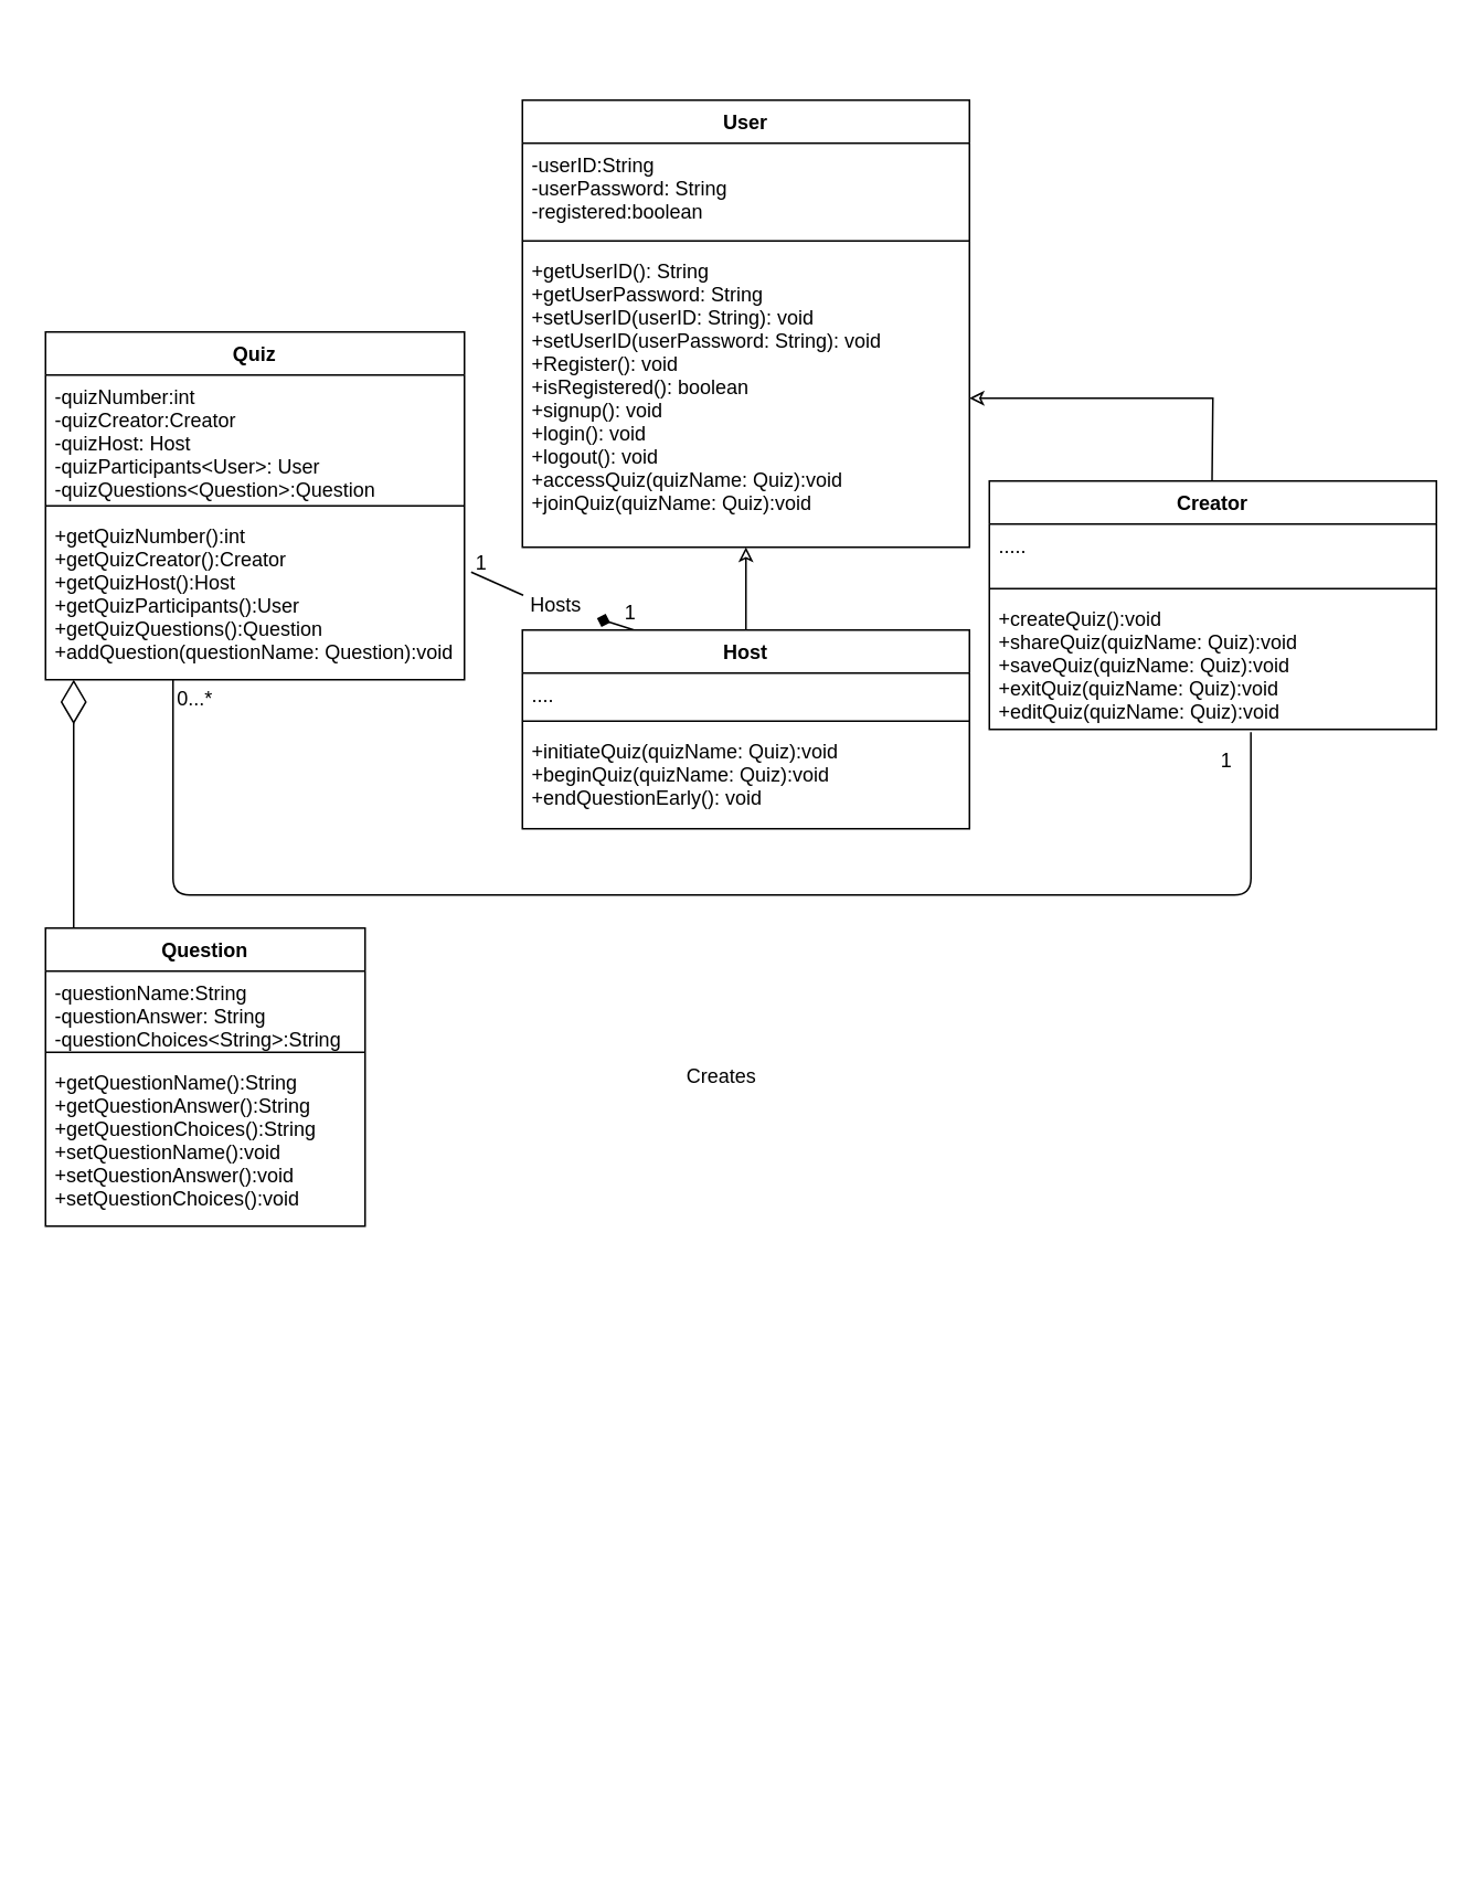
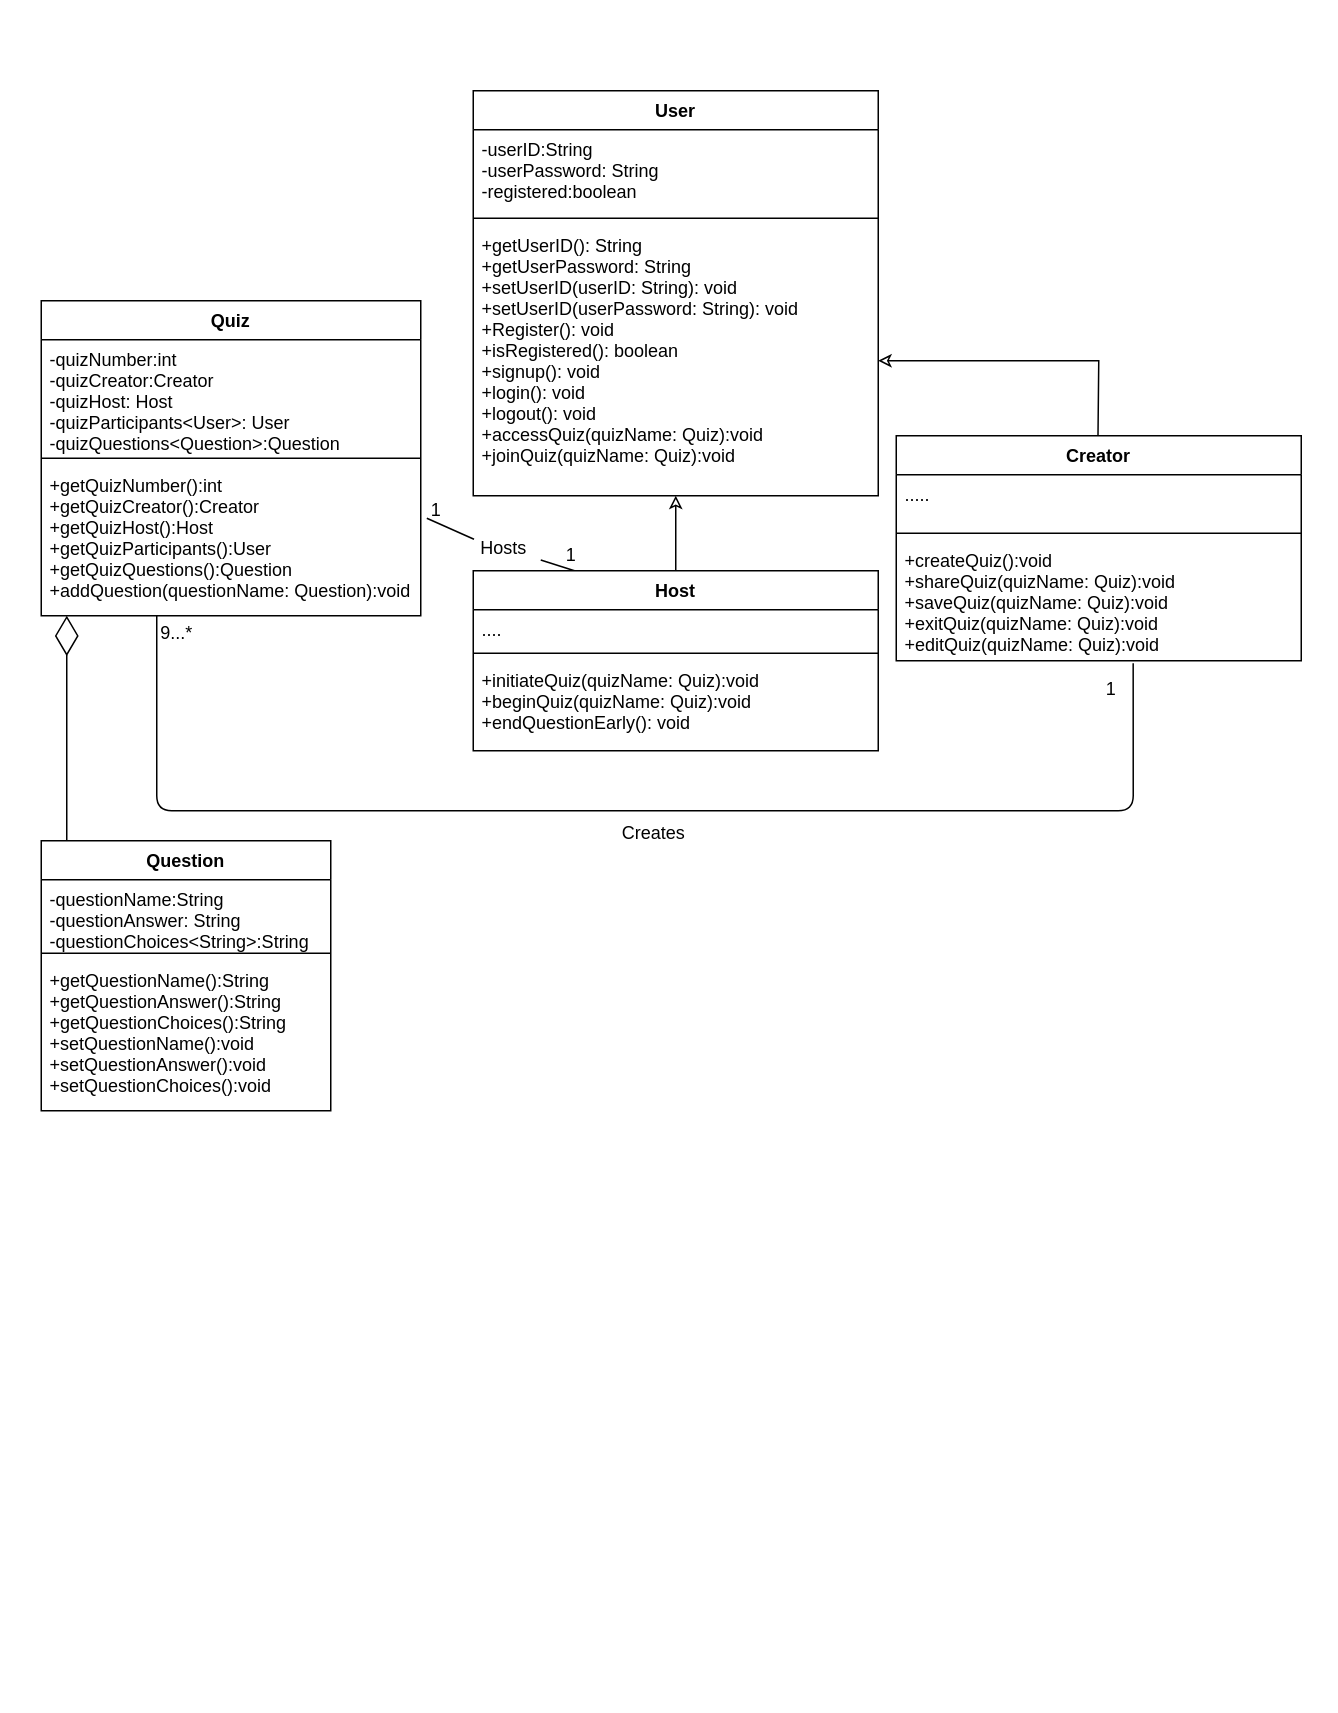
- <mxCell id="14" value="" style="endArrow=diamond;html=1;strokeColor=#000000;fillColor=#FFFFFF;exitX=0.25;exitY=0;exitDx=0;exitDy=0;" parent="1" source="25" target="13" edge="1"><mxGeometry width="50" height="50" relative="1" as="geometry"><mxPoint x="267" y="438" as="sourcePoint" /><mxPoint x="238" y="379" as="targetPoint" /></mxGeometry></mxCell>
+ <mxCell id="14" value="" style="endArrow=none;html=1;strokeColor=#000000;fillColor=#FFFFFF;exitX=0.25;exitY=0;exitDx=0;exitDy=0;" parent="1" source="25" target="13" edge="1"><mxGeometry width="50" height="50" relative="1" as="geometry"><mxPoint x="267" y="438" as="sourcePoint" /><mxPoint x="238" y="379" as="targetPoint" /></mxGeometry></mxCell>
- <mxCell id="16" value="0...*" style="text;html=1;align=center;verticalAlign=middle;resizable=0;points=[];autosize=1;" parent="1" vertex="1"><mxGeometry x="97" y="412" width="40" height="20" as="geometry" /></mxCell>
+ <mxCell id="16" value="9...*" style="text;html=1;align=center;verticalAlign=middle;resizable=0;points=[];autosize=1;" parent="1" vertex="1"><mxGeometry x="97" y="412" width="40" height="20" as="geometry" /></mxCell>
- <mxCell id="18" value="Creates" style="text;html=1;align=center;verticalAlign=middle;resizable=0;points=[];autosize=1;glass=0;fillColor=#ffffff;" parent="1" vertex="1"><mxGeometry x="405" y="640" width="60" height="20" as="geometry" /></mxCell>
+ <mxCell id="18" value="Creates" style="text;html=1;align=center;verticalAlign=middle;resizable=0;points=[];autosize=1;glass=0;fillColor=#ffffff;" parent="1" vertex="1"><mxGeometry x="405" y="545" width="60" height="20" as="geometry" /></mxCell>
